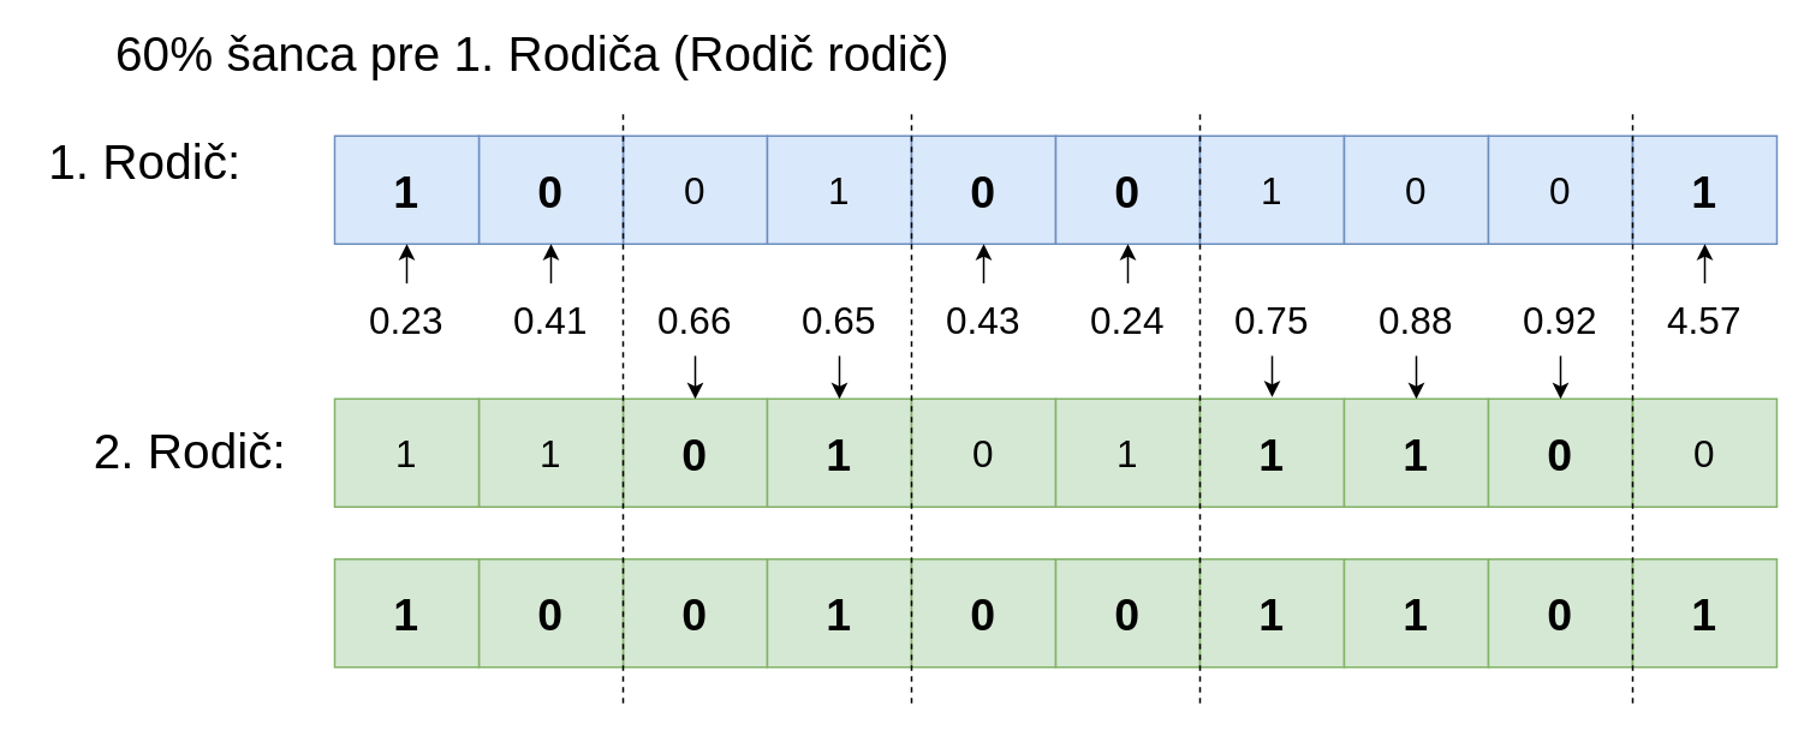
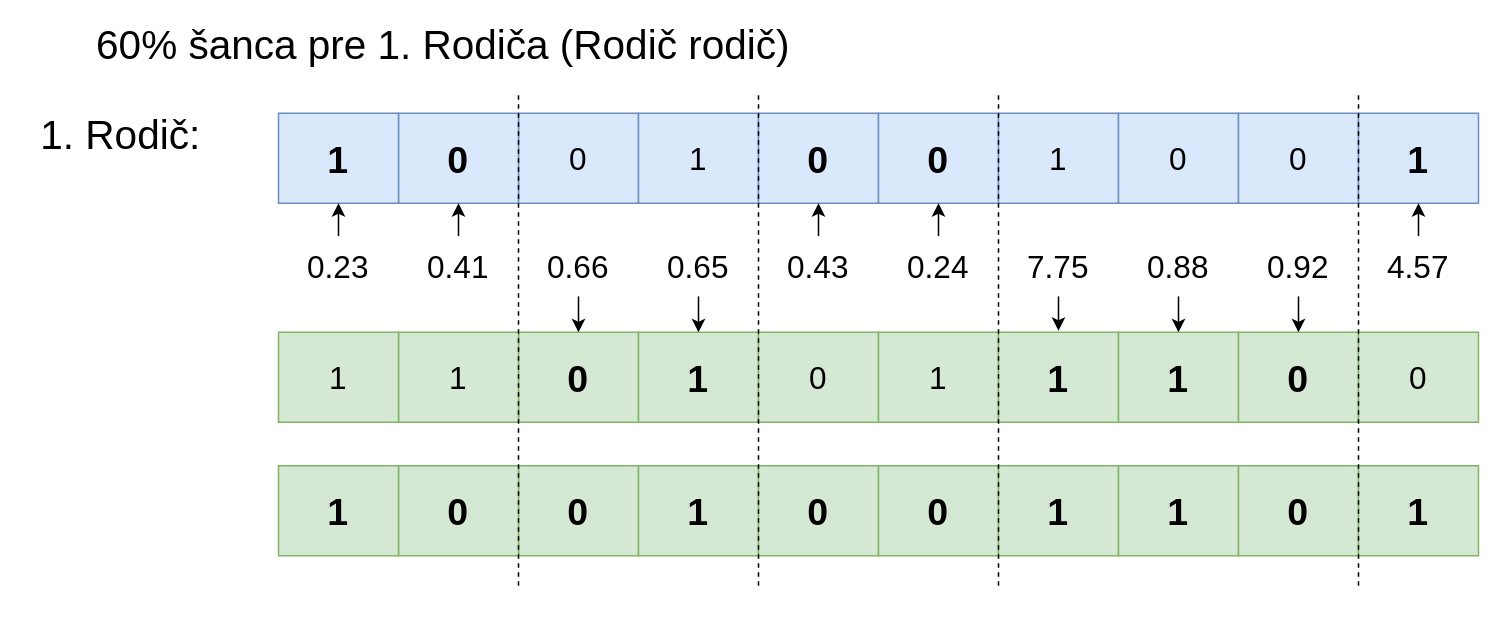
- <mxCell id="31" value="0.75" style="rounded=0;whiteSpace=wrap;html=1;fontSize=21;gradientColor=none;fillColor=#ffffff;strokeColor=none;" parent="1" vertex="1"><mxGeometry x="665" y="157" width="80" height="40" as="geometry" /></mxCell>
+ <mxCell id="31" value="7.75" style="rounded=0;whiteSpace=wrap;html=1;fontSize=21;gradientColor=none;fillColor=#ffffff;strokeColor=none;" parent="1" vertex="1"><mxGeometry x="665" y="157" width="80" height="40" as="geometry" /></mxCell>
- <mxCell id="57" value="2. Rodič:" style="text;html=1;strokeColor=none;fillColor=none;align=center;verticalAlign=middle;whiteSpace=wrap;rounded=0;fontSize=27;" parent="1" vertex="1"><mxGeometry x="45" y="241" width="120" height="20" as="geometry" /></mxCell>
